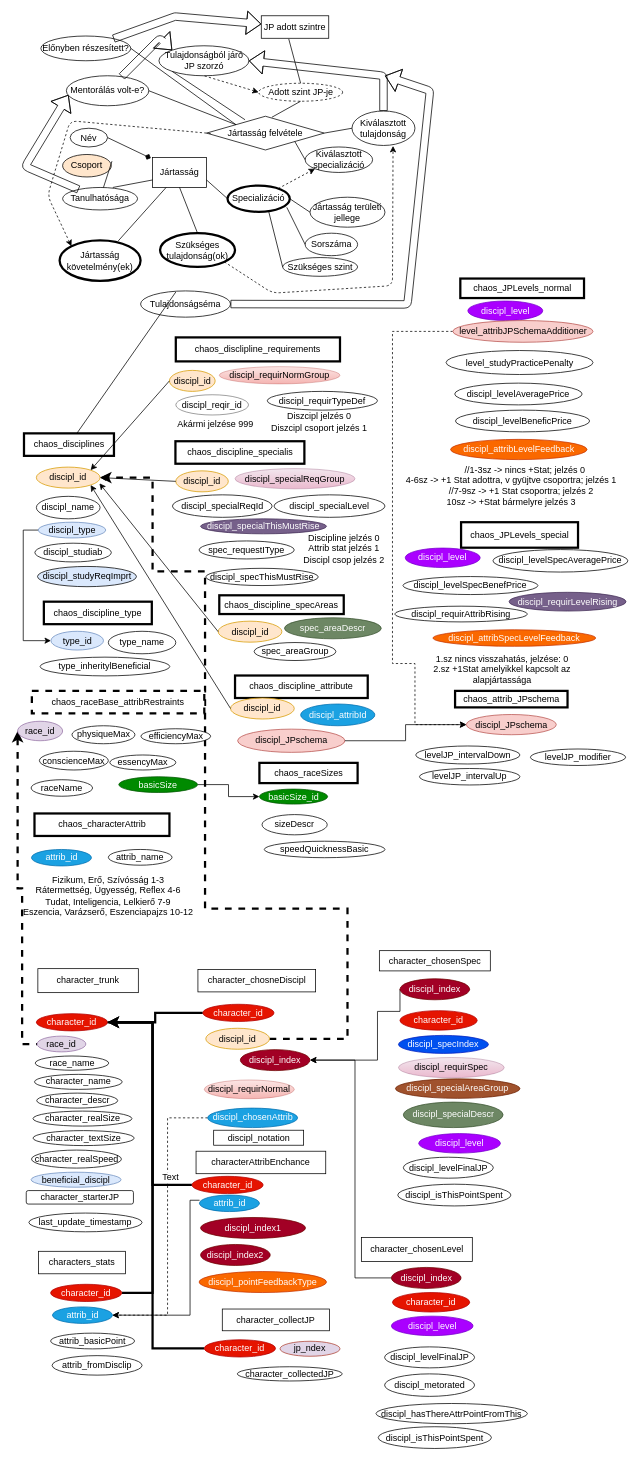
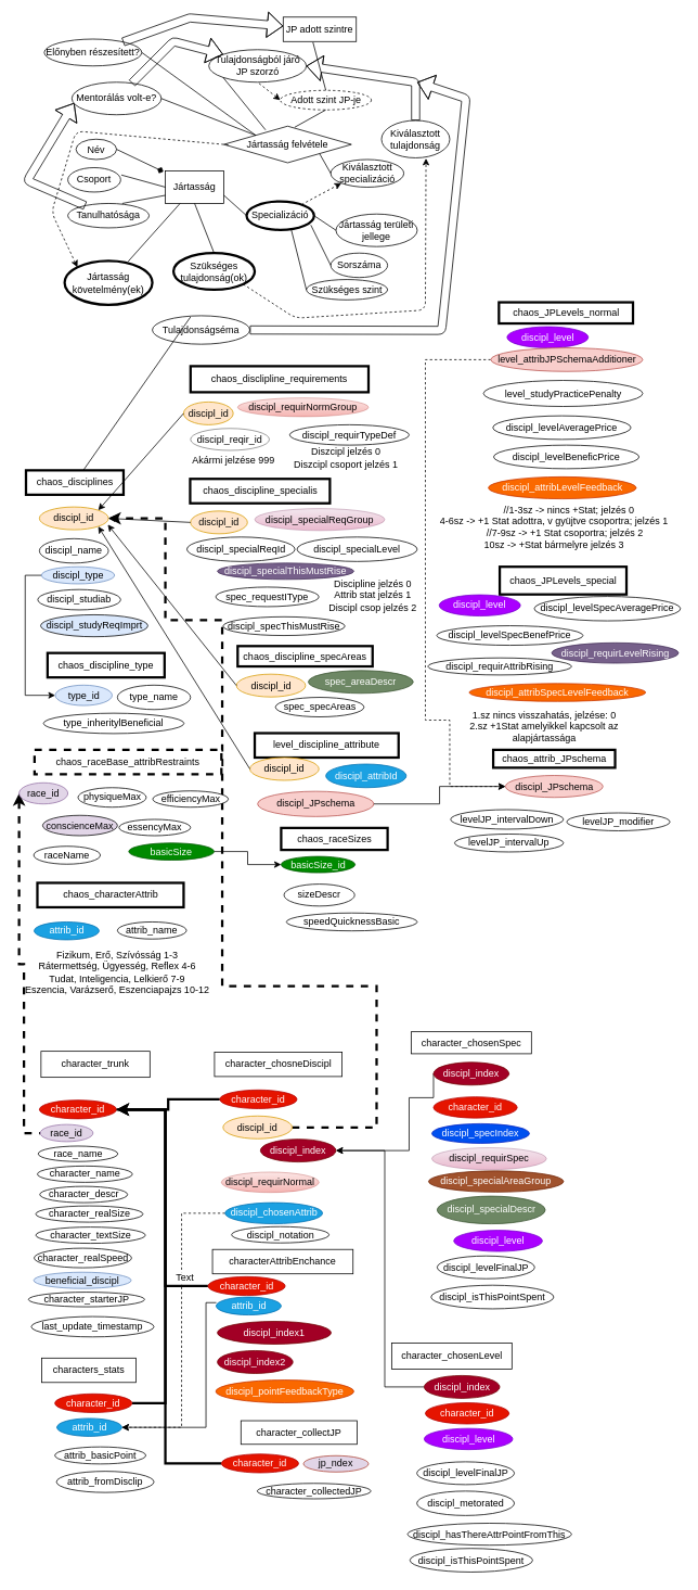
- <mxCell id="26" value="Tulajdonságból járó JP szorzó" style="ellipse;whiteSpace=wrap;html=1;" parent="1" vertex="1"><mxGeometry x="211.5" y="60" width="120" height="40" as="geometry" /></mxCell>
+ <mxCell id="26" value="Tulajdonságból járó JP szorzó" style="ellipse;whiteSpace=wrap;html=1;" parent="1" vertex="1"><mxGeometry x="256.5" y="60" width="120" height="40" as="geometry" /></mxCell>
- <mxCell id="30" value="" style="endArrow=none;html=1;exitX=1;exitY=0.5;exitDx=0;exitDy=0;entryX=0;entryY=0.5;entryDx=0;entryDy=0;" parent="1" source="5" target="28" edge="1"><mxGeometry width="50" height="50" relative="1" as="geometry"><mxPoint x="633" y="220" as="sourcePoint" /><mxPoint x="683" y="170" as="targetPoint" /></mxGeometry></mxCell>
- <mxCell id="3" value="Csoport" style="ellipse;whiteSpace=wrap;html=1;fillColor=#ffe6cc;" parent="1" vertex="1"><mxGeometry x="83" y="205" width="65" height="30" as="geometry" /></mxCell>
+ <mxCell id="3" value="Csoport" style="ellipse;whiteSpace=wrap;html=1;" parent="1" vertex="1"><mxGeometry x="83" y="205" width="65" height="30" as="geometry" /></mxCell>
- <mxCell id="12" value="" style="endArrow=none;html=1;exitX=1.013;exitY=0.3;exitDx=0;exitDy=0;exitPerimeter=0;" parent="1" source="3" target="7" edge="1"><mxGeometry width="50" height="50" relative="1" as="geometry"><mxPoint x="243" y="364" as="sourcePoint" /><mxPoint x="293" y="314" as="targetPoint" /></mxGeometry></mxCell>
+ <mxCell id="12" value="" style="endArrow=none;html=1;entryX=0;entryY=0.5;entryDx=0;entryDy=0;exitX=1.013;exitY=0.3;exitDx=0;exitDy=0;exitPerimeter=0;" parent="1" source="3" target="2" edge="1"><mxGeometry width="50" height="50" relative="1" as="geometry"><mxPoint x="243" y="364" as="sourcePoint" /><mxPoint x="293" y="314" as="targetPoint" /></mxGeometry></mxCell>
- <mxCell id="181" value="spec_areaGroup" style="ellipse;whiteSpace=wrap;html=1;" parent="1" vertex="1"><mxGeometry x="338.5" y="856" width="109" height="24" as="geometry" /></mxCell>
+ <mxCell id="181" value="spec_specAreas" style="ellipse;whiteSpace=wrap;html=1;" parent="1" vertex="1"><mxGeometry x="338.5" y="856" width="109" height="24" as="geometry" /></mxCell>
- <mxCell id="45" value="chaos_discipline_attribute" style="rounded=0;whiteSpace=wrap;html=1;strokeWidth=3;" parent="1" vertex="1"><mxGeometry x="313" y="900" width="177" height="30" as="geometry" /></mxCell>
+ <mxCell id="45" value="level_discipline_attribute" style="rounded=0;whiteSpace=wrap;html=1;strokeWidth=3;" parent="1" vertex="1"><mxGeometry x="313" y="900" width="177" height="30" as="geometry" /></mxCell>
- <mxCell id="74" value="levelJP_modifier" style="ellipse;whiteSpace=wrap;html=1;" parent="1" vertex="1"><mxGeometry x="707" y="998" width="127" height="22" as="geometry" /></mxCell>
+ <mxCell id="74" value="levelJP_modifier" style="ellipse;whiteSpace=wrap;html=1;" parent="1" vertex="1"><mxGeometry x="697" y="998" width="127" height="22" as="geometry" /></mxCell>
- <mxCell id="96" value="conscienceMax" style="ellipse;whiteSpace=wrap;html=1;strokeWidth=1;" parent="1" vertex="1"><mxGeometry x="52" y="1001" width="92" height="25" as="geometry" /></mxCell>
+ <mxCell id="96" value="conscienceMax" style="ellipse;whiteSpace=wrap;html=1;strokeWidth=1;fillColor=#e1d5e7;" parent="1" vertex="1"><mxGeometry x="52" y="1001" width="92" height="25" as="geometry" /></mxCell>
- <mxCell id="169" value="discipl_notation&lt;br&gt;" style="whiteSpace=wrap;html=1;rounded=0;" parent="1" vertex="1"><mxGeometry x="284.5" y="1506.5" width="120" height="20" as="geometry" /></mxCell>
+ <mxCell id="169" value="discipl_notation&lt;br&gt;" style="ellipse;whiteSpace=wrap;html=1;" parent="1" vertex="1"><mxGeometry x="284.5" y="1506.5" width="120" height="20" as="geometry" /></mxCell>
- <mxCell id="136" value="character_starterJP" style="whiteSpace=wrap;html=1;rounded=1;" parent="1" vertex="1"><mxGeometry x="34.5" y="1587" width="143" height="18" as="geometry" /></mxCell>
+ <mxCell id="136" value="character_starterJP" style="ellipse;whiteSpace=wrap;html=1;" parent="1" vertex="1"><mxGeometry x="34.5" y="1587" width="143" height="18" as="geometry" /></mxCell>
